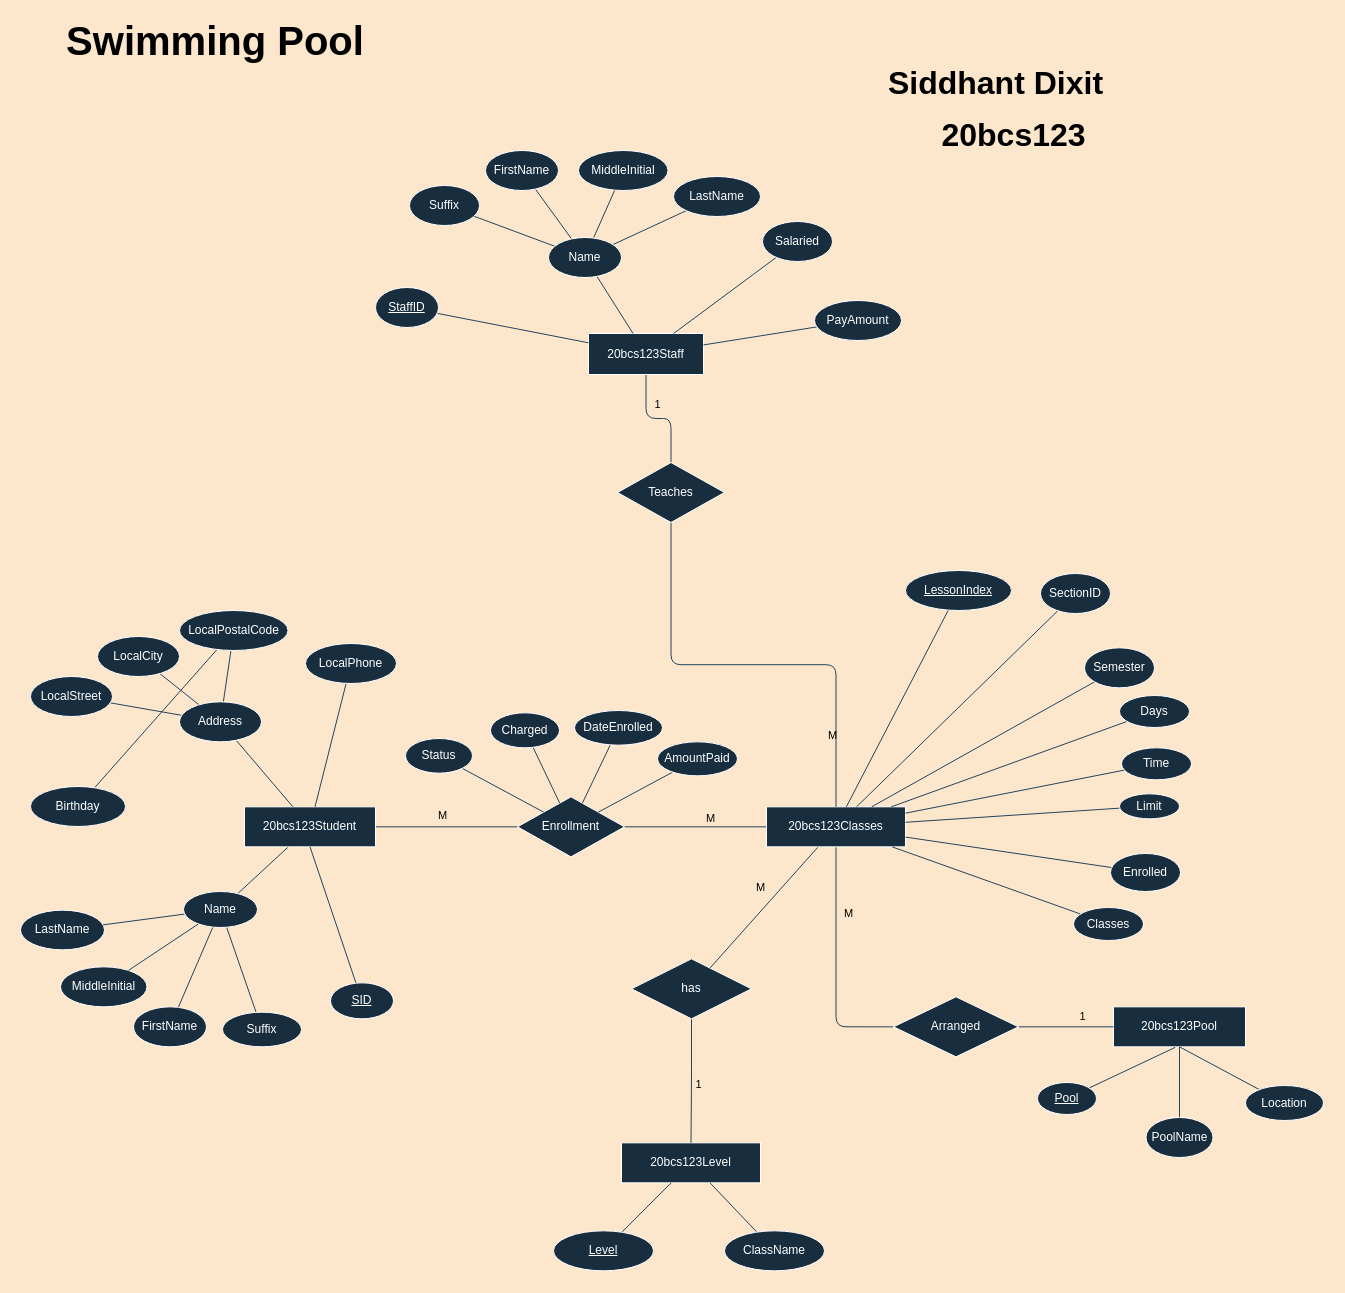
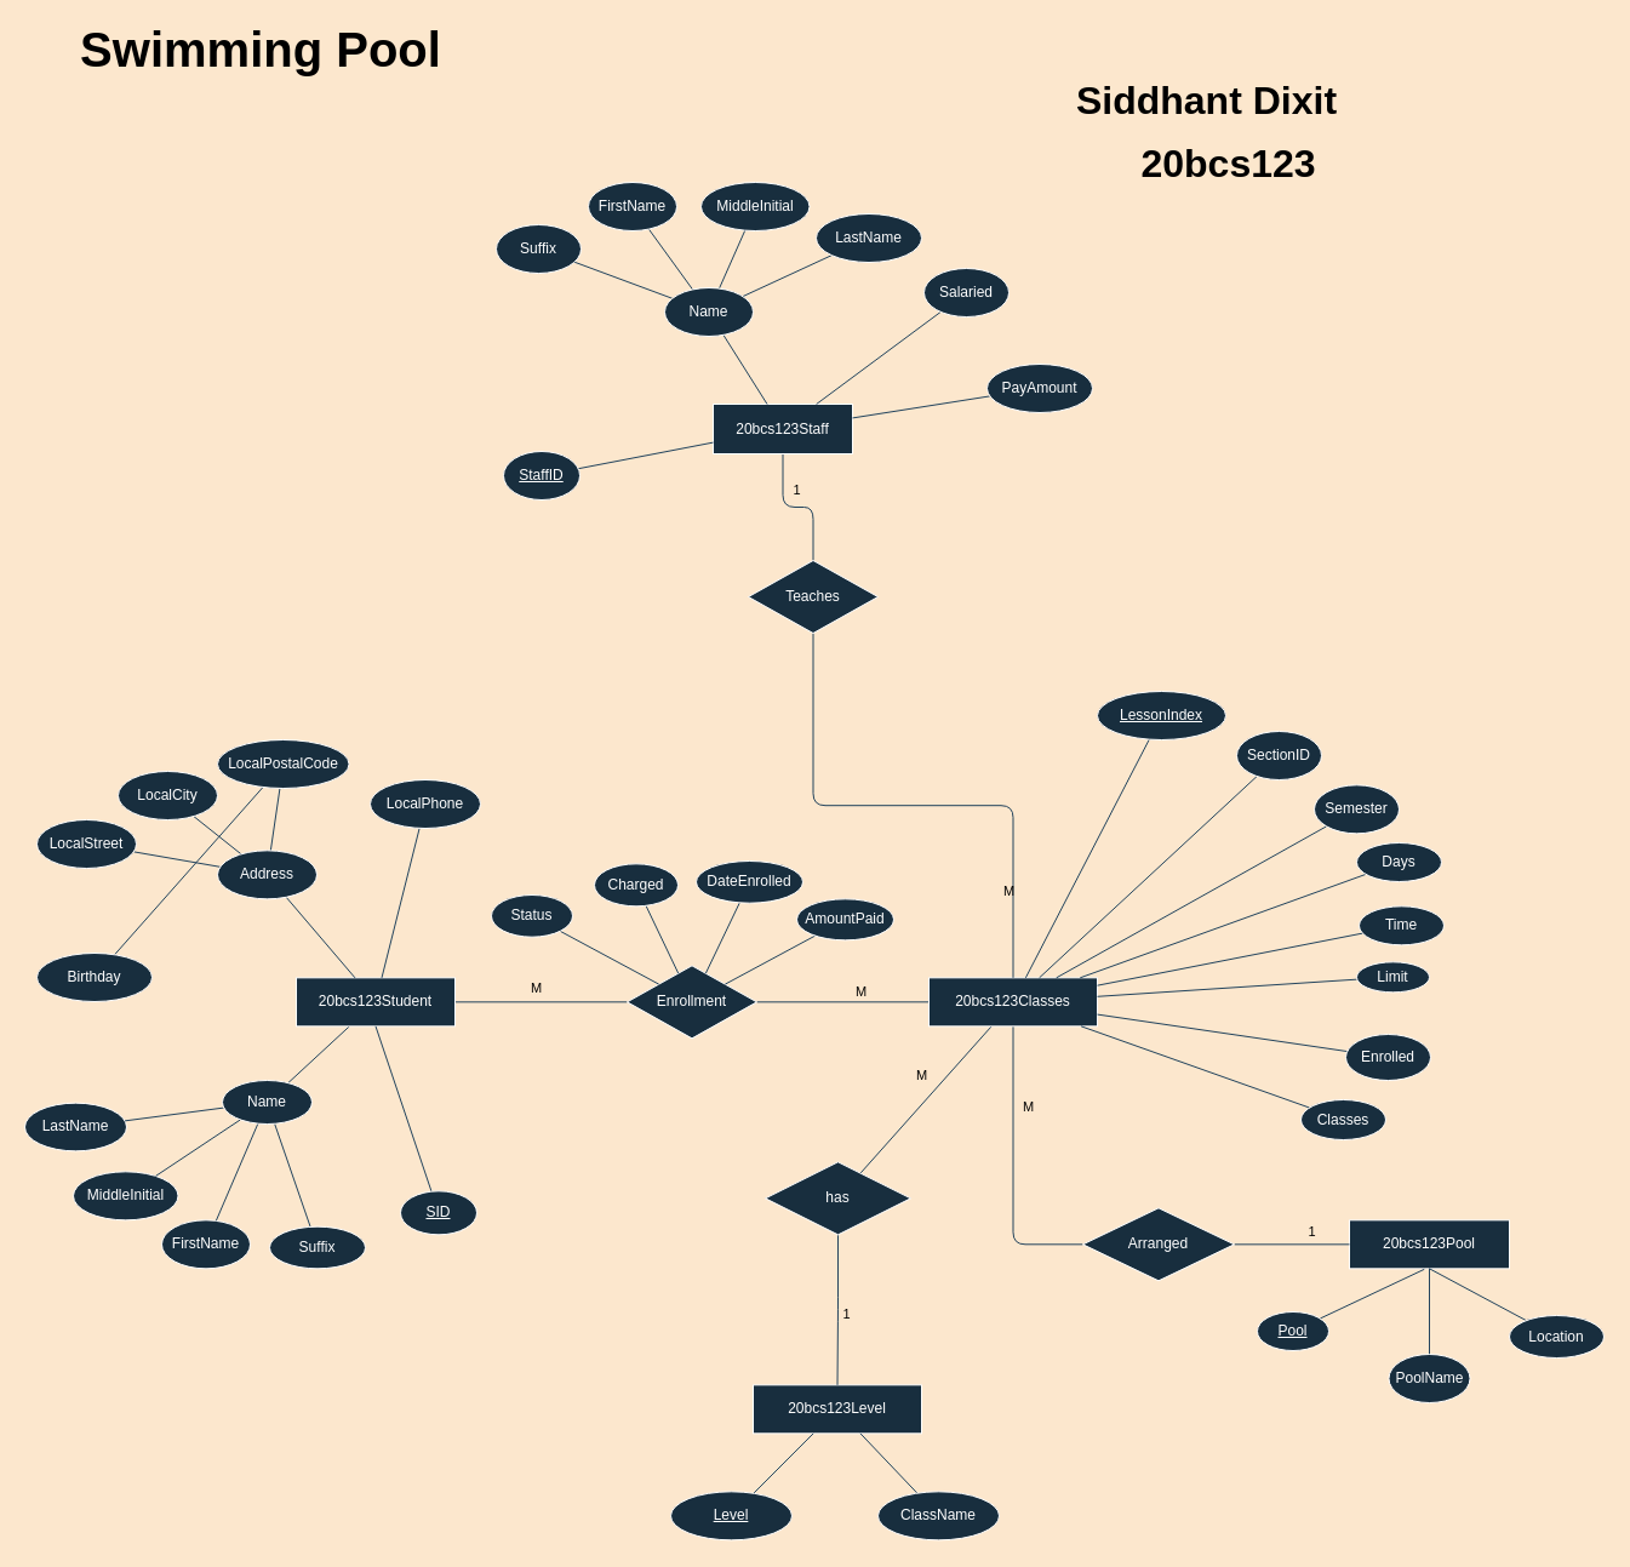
- <mxCell id="38" value="StaffID" style="ellipse;whiteSpace=wrap;html=1;align=center;fontStyle=4;rounded=0;labelBackgroundColor=none;sketch=0;fontColor=#FFFFFF;strokeColor=#FFFFFF;fillColor=#182E3E;" vertex="1" parent="1"><mxGeometry x="375" y="282" width="63" height="40" as="geometry" /></mxCell>
+ <mxCell id="38" value="StaffID" style="ellipse;whiteSpace=wrap;html=1;align=center;fontStyle=4;rounded=0;labelBackgroundColor=none;sketch=0;fontColor=#FFFFFF;strokeColor=#FFFFFF;fillColor=#182E3E;" vertex="1" parent="1"><mxGeometry x="415" y="367" width="63" height="40" as="geometry" /></mxCell>
- <mxCell id="52" value="SectionID" style="ellipse;whiteSpace=wrap;html=1;align=center;rounded=0;labelBackgroundColor=none;sketch=0;fontColor=#FFFFFF;strokeColor=#FFFFFF;fillColor=#182E3E;" vertex="1" parent="1"><mxGeometry x="1040" y="568" width="70" height="40" as="geometry" /></mxCell>
+ <mxCell id="52" value="SectionID" style="ellipse;whiteSpace=wrap;html=1;align=center;rounded=0;labelBackgroundColor=none;sketch=0;fontColor=#FFFFFF;strokeColor=#FFFFFF;fillColor=#182E3E;" vertex="1" parent="1"><mxGeometry x="1020" y="598" width="70" height="40" as="geometry" /></mxCell>
